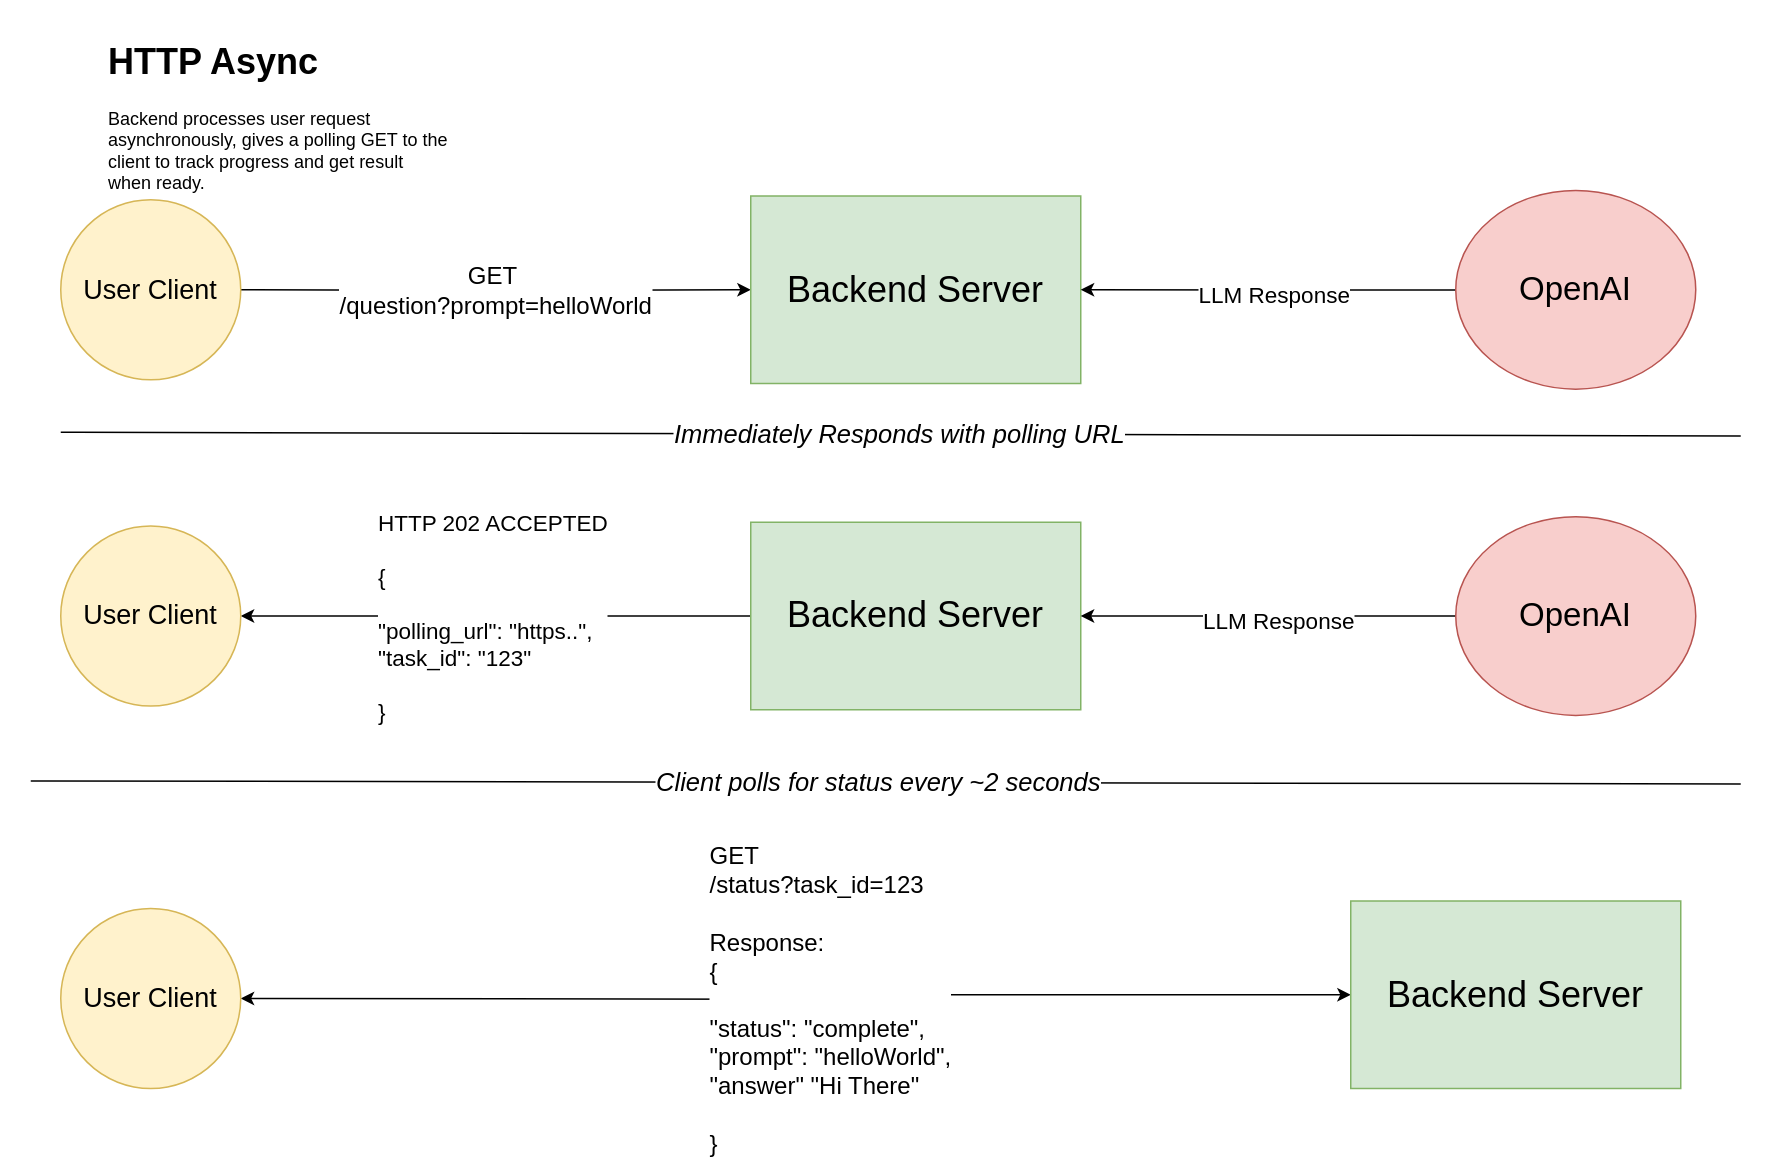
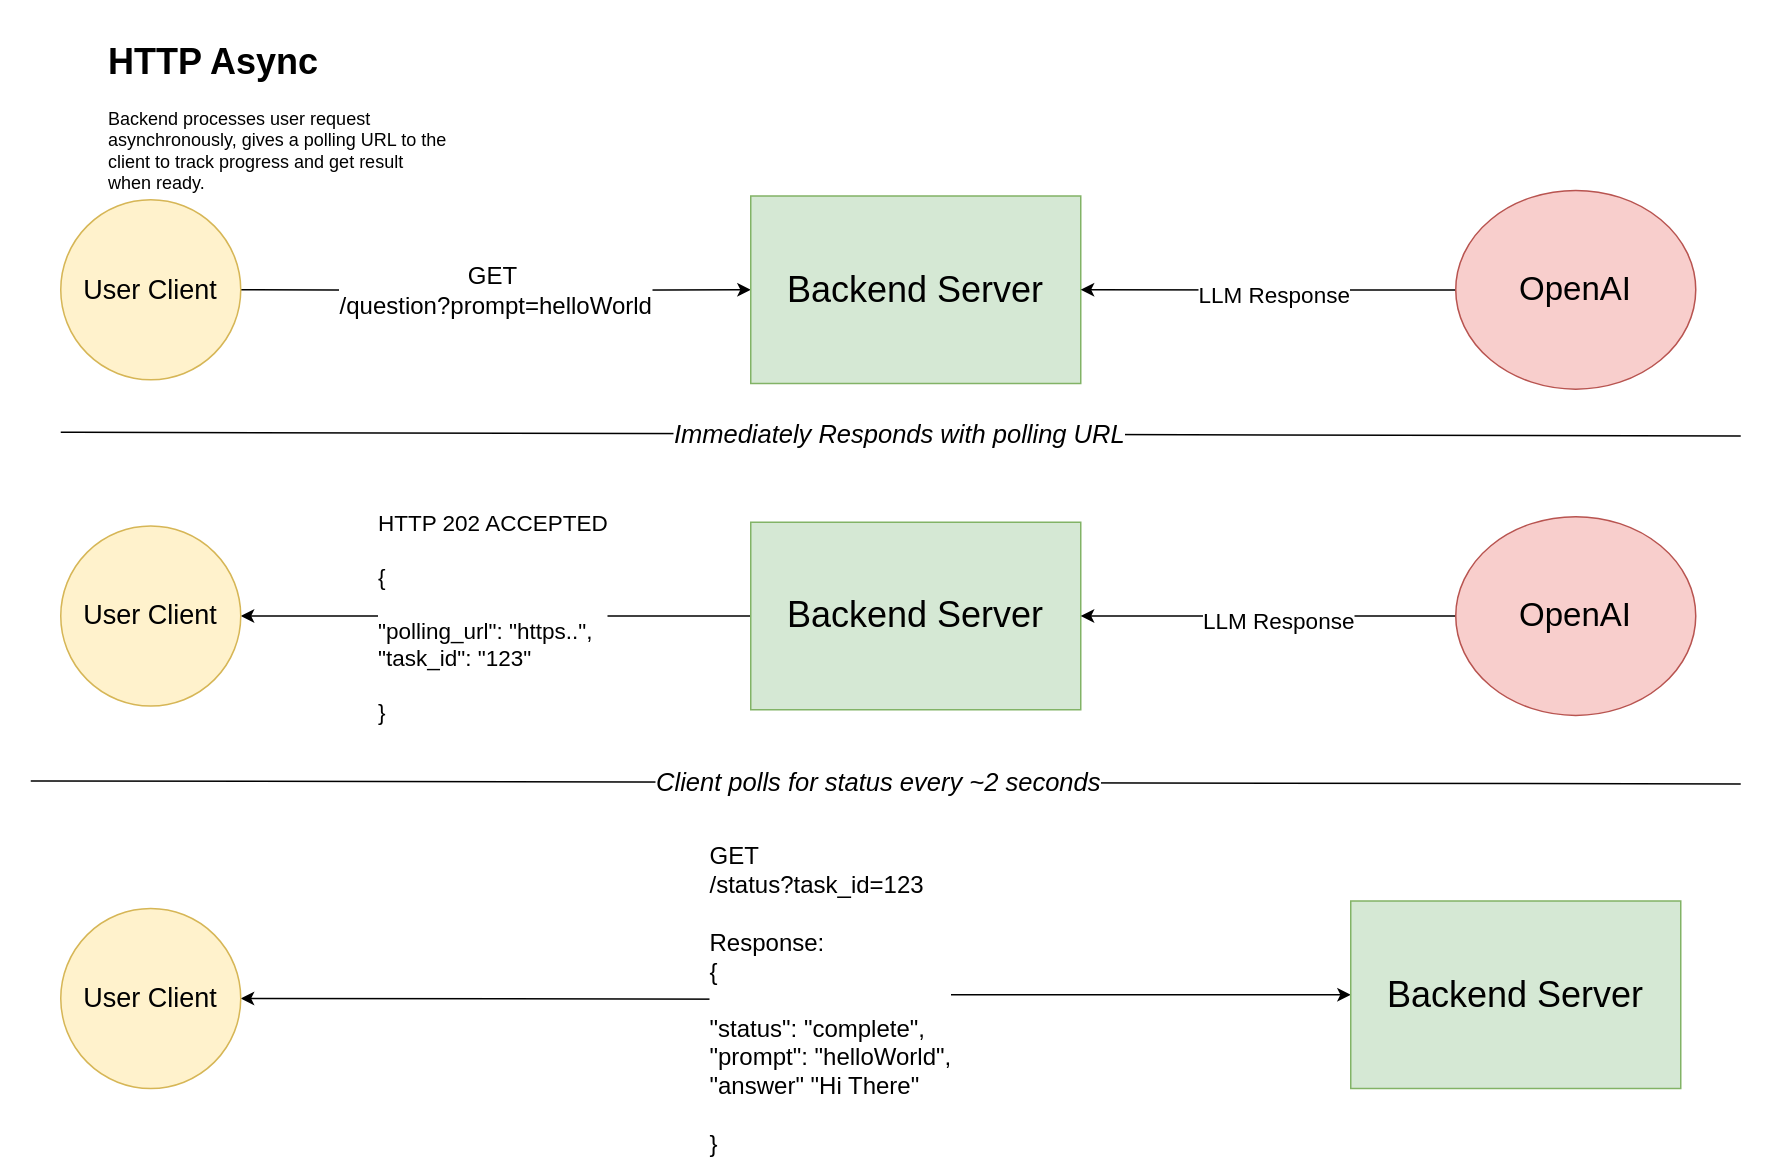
- <mxCell id="5" value="&lt;h1 style=&quot;margin-top: 0px;&quot;&gt;HTTP Async&lt;/h1&gt;&lt;div&gt;Backend processes user request asynchronously, gives a polling GET to the client to track progress and get result when ready.&lt;/div&gt;" style="text;html=1;whiteSpace=wrap;overflow=hidden;rounded=0;" parent="1" vertex="1"><mxGeometry x="70" y="20" width="230" height="130" as="geometry" /></mxCell>
+ <mxCell id="5" value="&lt;h1 style=&quot;margin-top: 0px;&quot;&gt;HTTP Async&lt;/h1&gt;&lt;div&gt;Backend processes user request asynchronously, gives a polling URL to the client to track progress and get result when ready.&lt;/div&gt;" style="text;html=1;whiteSpace=wrap;overflow=hidden;rounded=0;" parent="1" vertex="1"><mxGeometry x="70" y="20" width="230" height="130" as="geometry" /></mxCell>
